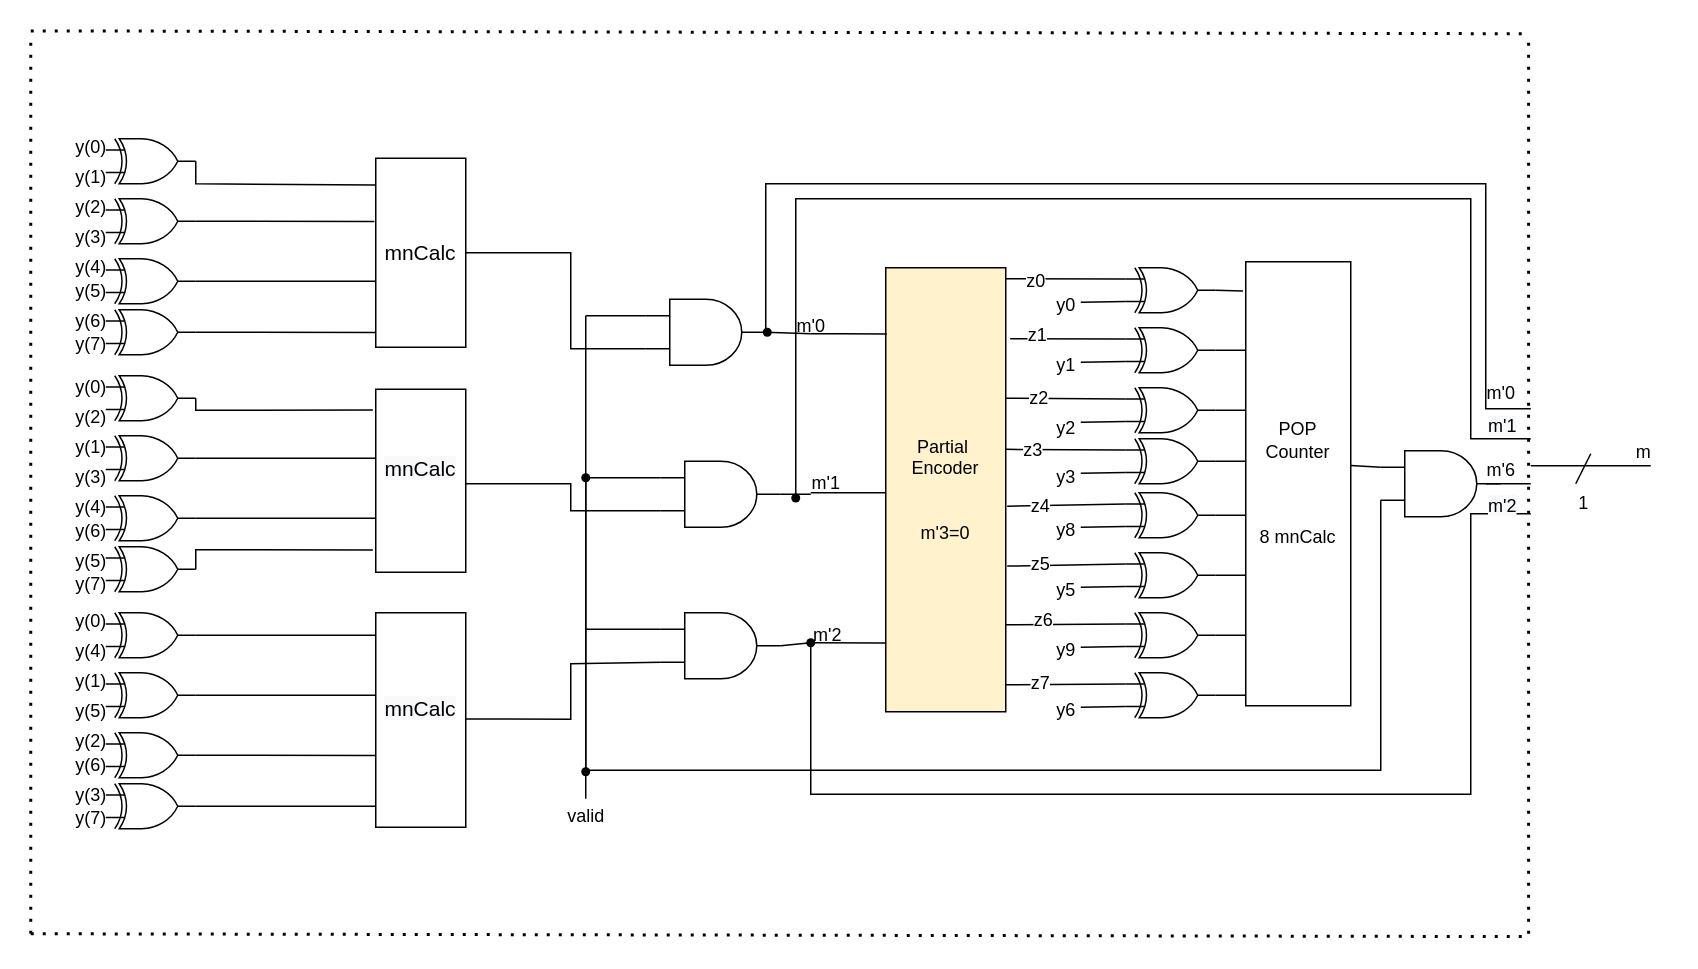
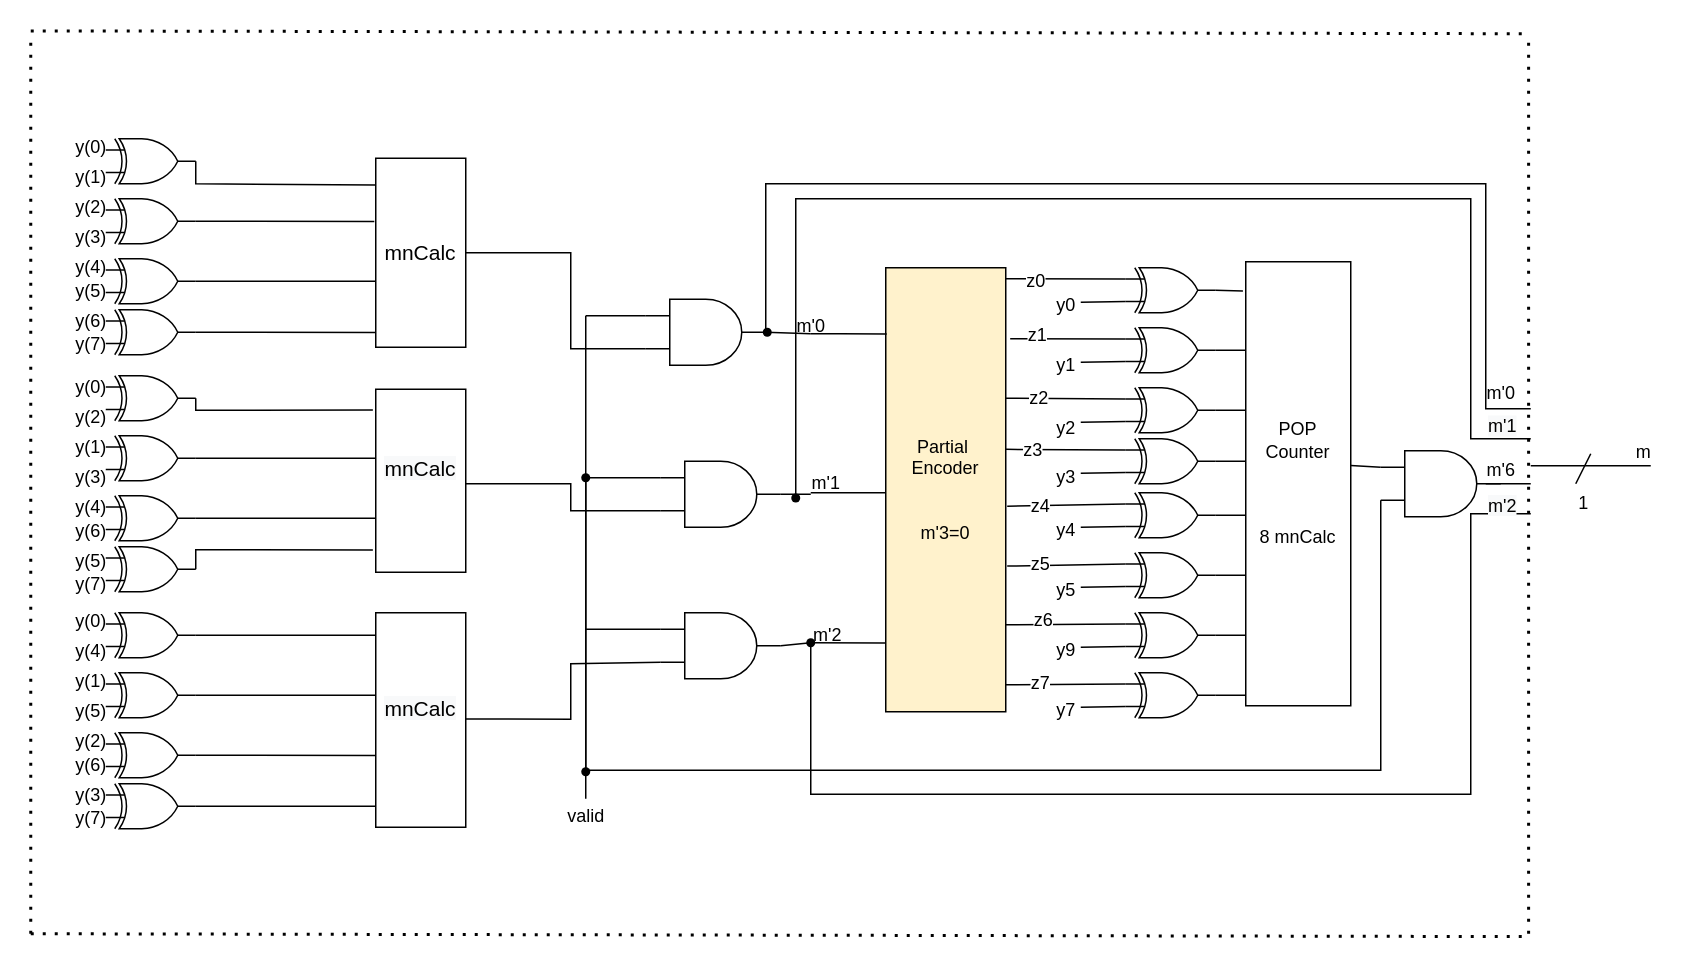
- <mxCell id="54" value="y8" style="text;html=1;align=center;verticalAlign=middle;resizable=0;points=[];autosize=1;strokeColor=none;fillColor=none;fontSize=12;fontFamily=Helvetica;fontColor=default;" vertex="1" parent="1"><mxGeometry x="690" y="338" width="40" height="30" as="geometry" /></mxCell>
+ <mxCell id="54" value="y4" style="text;html=1;align=center;verticalAlign=middle;resizable=0;points=[];autosize=1;strokeColor=none;fillColor=none;fontSize=12;fontFamily=Helvetica;fontColor=default;" vertex="1" parent="1"><mxGeometry x="690" y="338" width="40" height="30" as="geometry" /></mxCell>
- <mxCell id="51" value="y6" style="text;html=1;align=center;verticalAlign=middle;resizable=0;points=[];autosize=1;strokeColor=none;fillColor=none;fontSize=12;fontFamily=Helvetica;fontColor=default;" vertex="1" parent="1"><mxGeometry x="690" y="458" width="40" height="30" as="geometry" /></mxCell>
+ <mxCell id="51" value="y7" style="text;html=1;align=center;verticalAlign=middle;resizable=0;points=[];autosize=1;strokeColor=none;fillColor=none;fontSize=12;fontFamily=Helvetica;fontColor=default;" vertex="1" parent="1"><mxGeometry x="690" y="458" width="40" height="30" as="geometry" /></mxCell>
